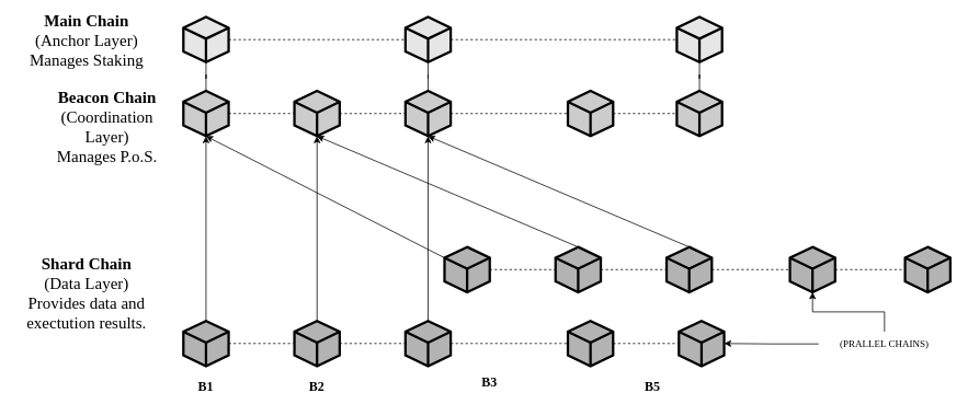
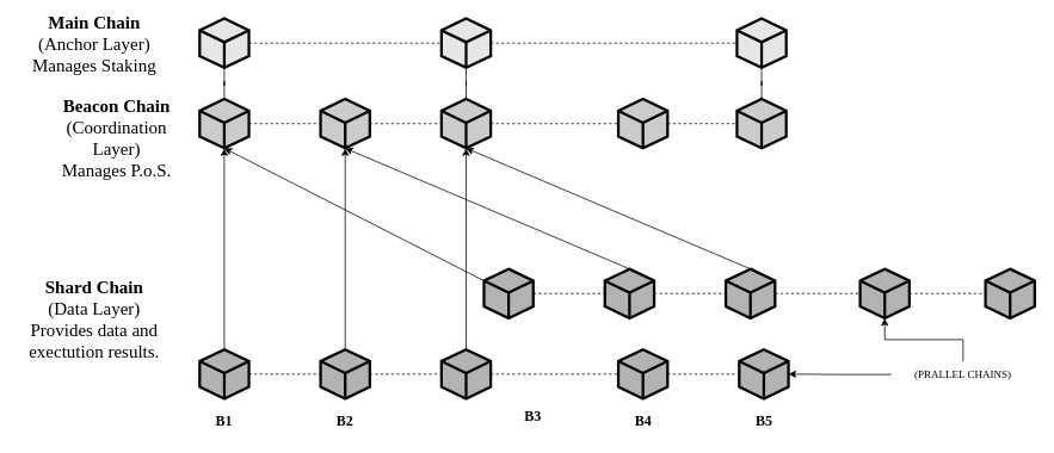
+ <mxCell id="49" value="&lt;font size=&quot;1&quot; face=&quot;Lucida Console&quot;&gt;&lt;b style=&quot;font-size: 16px;&quot;&gt;B4&lt;/b&gt;&lt;/font&gt;" style="text;html=1;strokeColor=none;fillColor=none;align=center;verticalAlign=middle;whiteSpace=wrap;rounded=0;" vertex="1" parent="1"><mxGeometry x="687.5" y="454" width="60" height="30" as="geometry" /></mxCell>
- <mxCell id="50" value="&lt;font size=&quot;1&quot; face=&quot;Lucida Console&quot;&gt;&lt;b style=&quot;font-size: 16px;&quot;&gt;B5&lt;/b&gt;&lt;/font&gt;" style="text;html=1;strokeColor=none;fillColor=none;align=center;verticalAlign=middle;whiteSpace=wrap;rounded=0;" vertex="1" parent="1"><mxGeometry x="762.5" y="454" width="60" height="30" as="geometry" /></mxCell>
+ <mxCell id="50" value="&lt;font size=&quot;1&quot; face=&quot;Lucida Console&quot;&gt;&lt;b style=&quot;font-size: 16px;&quot;&gt;B5&lt;/b&gt;&lt;/font&gt;" style="text;html=1;strokeColor=none;fillColor=none;align=center;verticalAlign=middle;whiteSpace=wrap;rounded=0;" vertex="1" parent="1"><mxGeometry x="822.5" y="454" width="60" height="30" as="geometry" /></mxCell>
